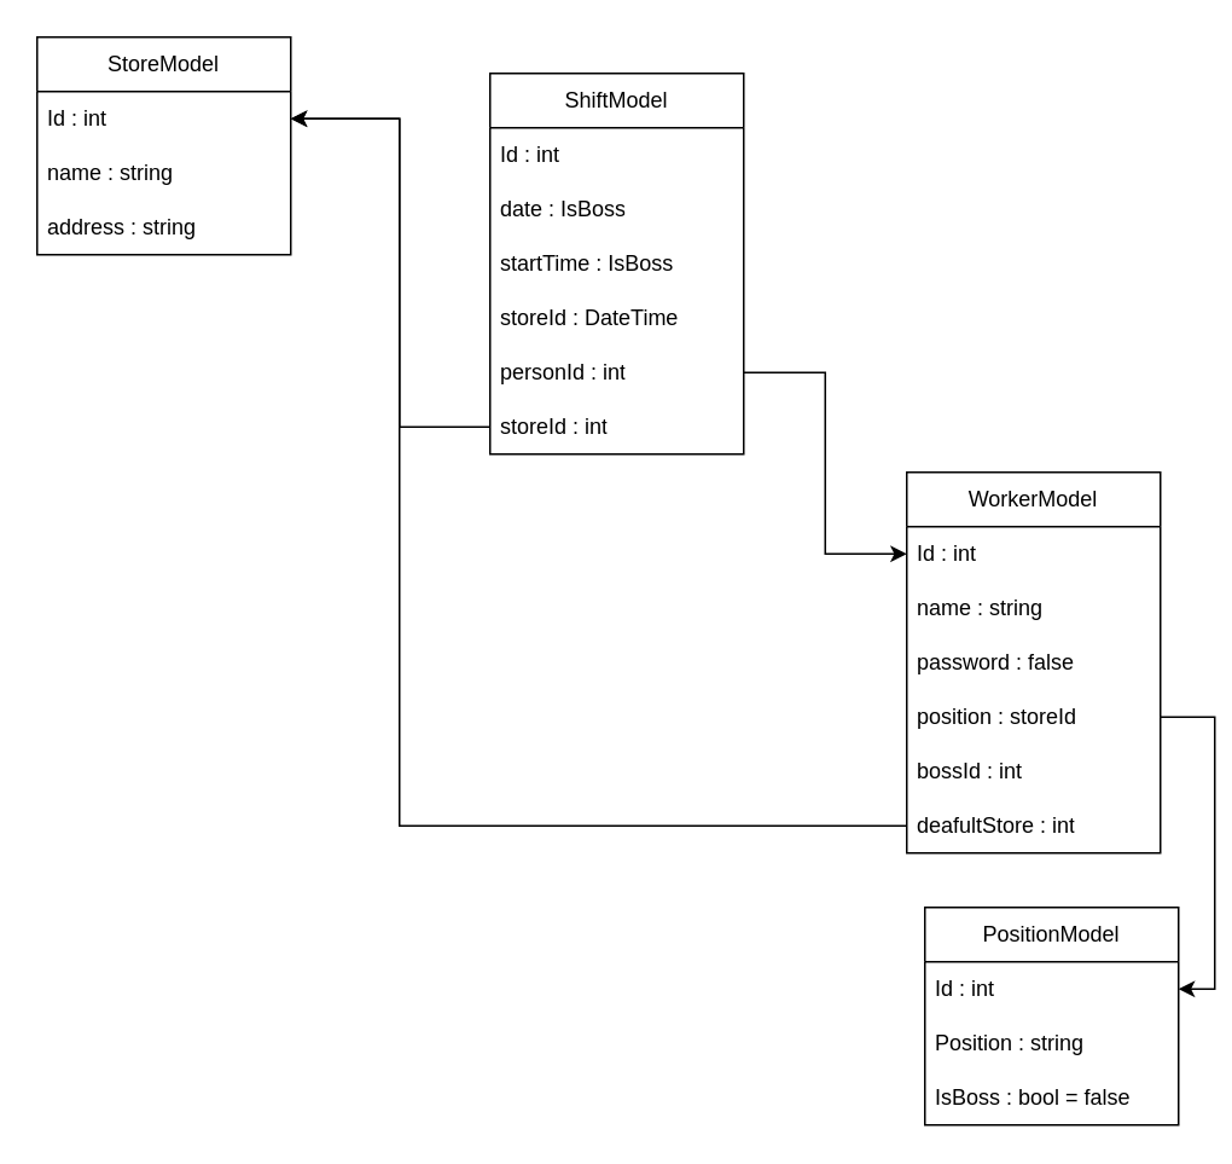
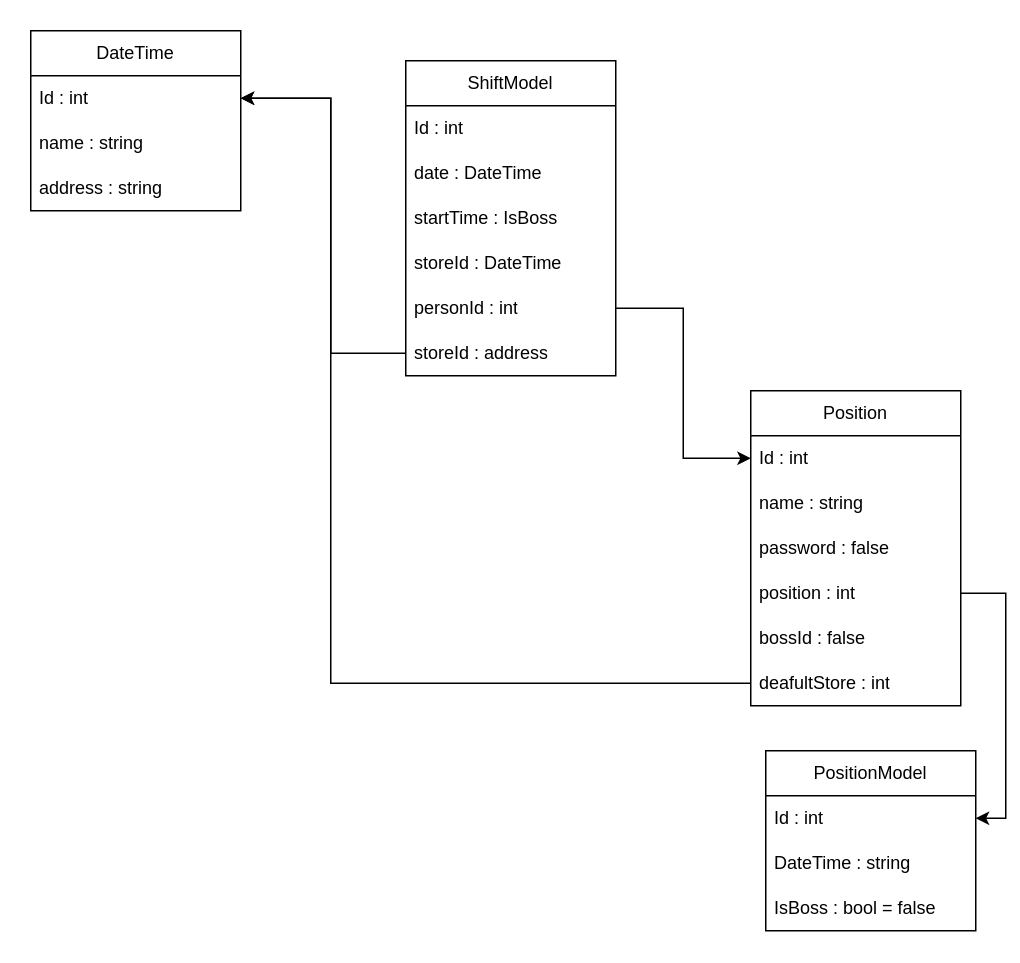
- <mxCell id="13" value="StoreModel" style="swimlane;fontStyle=0;childLayout=stackLayout;horizontal=1;startSize=30;horizontalStack=0;resizeParent=1;resizeParentMax=0;resizeLast=0;collapsible=1;marginBottom=0;whiteSpace=wrap;html=1;" vertex="1" parent="1"><mxGeometry x="20" y="20" width="140" height="120" as="geometry" /></mxCell>
+ <mxCell id="13" value="DateTime" style="swimlane;fontStyle=0;childLayout=stackLayout;horizontal=1;startSize=30;horizontalStack=0;resizeParent=1;resizeParentMax=0;resizeLast=0;collapsible=1;marginBottom=0;whiteSpace=wrap;html=1;" vertex="1" parent="1"><mxGeometry x="20" y="20" width="140" height="120" as="geometry" /></mxCell>
- <mxCell id="8" value="date : IsBoss" style="text;strokeColor=none;fillColor=none;align=left;verticalAlign=middle;spacingLeft=4;spacingRight=4;overflow=hidden;points=[[0,0.5],[1,0.5]];portConstraint=eastwest;rotatable=0;whiteSpace=wrap;html=1;" vertex="1" parent="6"><mxGeometry y="60" width="140" height="30" as="geometry" /></mxCell>
+ <mxCell id="8" value="date : DateTime" style="text;strokeColor=none;fillColor=none;align=left;verticalAlign=middle;spacingLeft=4;spacingRight=4;overflow=hidden;points=[[0,0.5],[1,0.5]];portConstraint=eastwest;rotatable=0;whiteSpace=wrap;html=1;" vertex="1" parent="6"><mxGeometry y="60" width="140" height="30" as="geometry" /></mxCell>
- <mxCell id="12" value="storeId : int" style="text;strokeColor=none;fillColor=none;align=left;verticalAlign=middle;spacingLeft=4;spacingRight=4;overflow=hidden;points=[[0,0.5],[1,0.5]];portConstraint=eastwest;rotatable=0;whiteSpace=wrap;html=1;" vertex="1" parent="6"><mxGeometry y="180" width="140" height="30" as="geometry" /></mxCell>
+ <mxCell id="12" value="storeId : address" style="text;strokeColor=none;fillColor=none;align=left;verticalAlign=middle;spacingLeft=4;spacingRight=4;overflow=hidden;points=[[0,0.5],[1,0.5]];portConstraint=eastwest;rotatable=0;whiteSpace=wrap;html=1;" vertex="1" parent="6"><mxGeometry y="180" width="140" height="30" as="geometry" /></mxCell>
- <mxCell id="17" value="WorkerModel" style="swimlane;fontStyle=0;childLayout=stackLayout;horizontal=1;startSize=30;horizontalStack=0;resizeParent=1;resizeParentMax=0;resizeLast=0;collapsible=1;marginBottom=0;whiteSpace=wrap;html=1;" vertex="1" parent="1"><mxGeometry x="500" y="260" width="140" height="210" as="geometry" /></mxCell>
+ <mxCell id="17" value="Position" style="swimlane;fontStyle=0;childLayout=stackLayout;horizontal=1;startSize=30;horizontalStack=0;resizeParent=1;resizeParentMax=0;resizeLast=0;collapsible=1;marginBottom=0;whiteSpace=wrap;html=1;" vertex="1" parent="1"><mxGeometry x="500" y="260" width="140" height="210" as="geometry" /></mxCell>
- <mxCell id="21" value="position : storeId" style="text;strokeColor=none;fillColor=none;align=left;verticalAlign=middle;spacingLeft=4;spacingRight=4;overflow=hidden;points=[[0,0.5],[1,0.5]];portConstraint=eastwest;rotatable=0;whiteSpace=wrap;html=1;" vertex="1" parent="17"><mxGeometry y="120" width="140" height="30" as="geometry" /></mxCell>
+ <mxCell id="21" value="position : int" style="text;strokeColor=none;fillColor=none;align=left;verticalAlign=middle;spacingLeft=4;spacingRight=4;overflow=hidden;points=[[0,0.5],[1,0.5]];portConstraint=eastwest;rotatable=0;whiteSpace=wrap;html=1;" vertex="1" parent="17"><mxGeometry y="120" width="140" height="30" as="geometry" /></mxCell>
- <mxCell id="22" value="bossId : int" style="text;strokeColor=none;fillColor=none;align=left;verticalAlign=middle;spacingLeft=4;spacingRight=4;overflow=hidden;points=[[0,0.5],[1,0.5]];portConstraint=eastwest;rotatable=0;whiteSpace=wrap;html=1;" vertex="1" parent="17"><mxGeometry y="150" width="140" height="30" as="geometry" /></mxCell>
+ <mxCell id="22" value="bossId : false" style="text;strokeColor=none;fillColor=none;align=left;verticalAlign=middle;spacingLeft=4;spacingRight=4;overflow=hidden;points=[[0,0.5],[1,0.5]];portConstraint=eastwest;rotatable=0;whiteSpace=wrap;html=1;" vertex="1" parent="17"><mxGeometry y="150" width="140" height="30" as="geometry" /></mxCell>
- <mxCell id="4" value="Position : string" style="text;strokeColor=none;fillColor=none;align=left;verticalAlign=middle;spacingLeft=4;spacingRight=4;overflow=hidden;points=[[0,0.5],[1,0.5]];portConstraint=eastwest;rotatable=0;whiteSpace=wrap;html=1;" vertex="1" parent="2"><mxGeometry y="60" width="140" height="30" as="geometry" /></mxCell>
+ <mxCell id="4" value="DateTime : string" style="text;strokeColor=none;fillColor=none;align=left;verticalAlign=middle;spacingLeft=4;spacingRight=4;overflow=hidden;points=[[0,0.5],[1,0.5]];portConstraint=eastwest;rotatable=0;whiteSpace=wrap;html=1;" vertex="1" parent="2"><mxGeometry y="60" width="140" height="30" as="geometry" /></mxCell>
